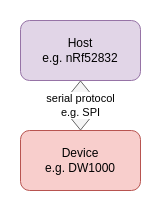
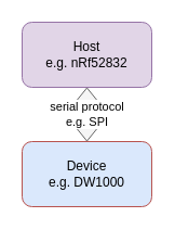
- <mxCell id="3" value="Device&lt;br&gt;e.g. DW1000" style="rounded=1;whiteSpace=wrap;html=1;fillColor=#f8cecc;strokeColor=#b85450;" vertex="1" parent="1"><mxGeometry x="20" y="130" width="120" height="60" as="geometry" /></mxCell>
+ <mxCell id="3" value="Device&lt;br&gt;e.g. DW1000" style="rounded=1;whiteSpace=wrap;html=1;fillColor=#dae8fc;strokeColor=#b85450;" vertex="1" parent="1"><mxGeometry x="20" y="130" width="120" height="60" as="geometry" /></mxCell>
